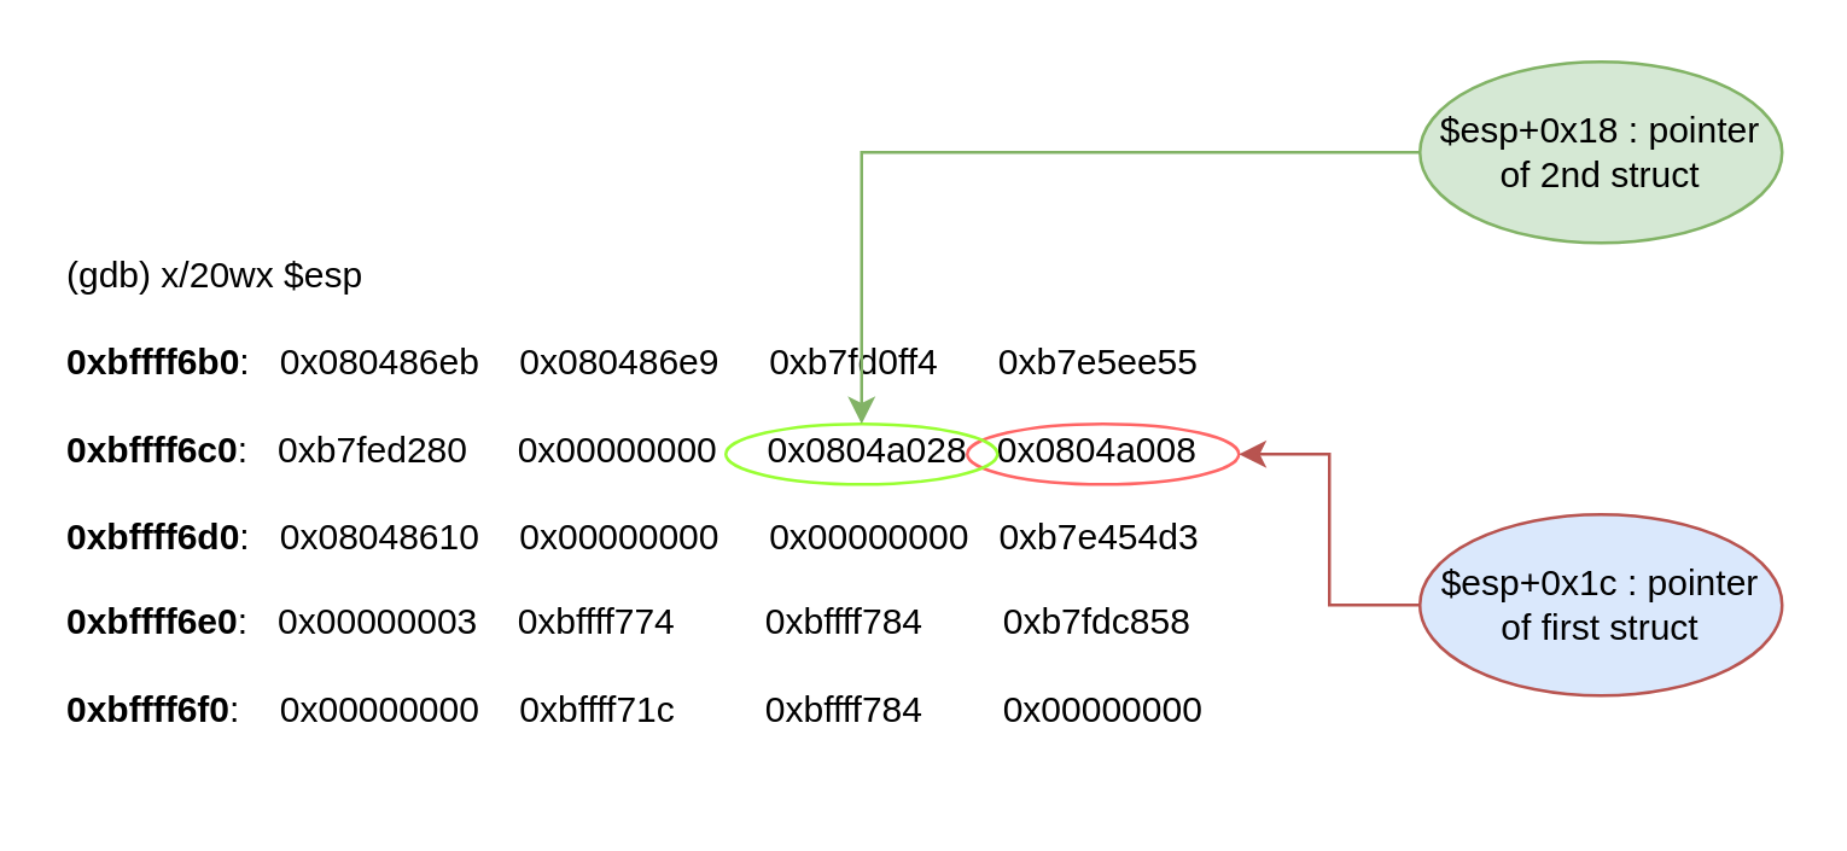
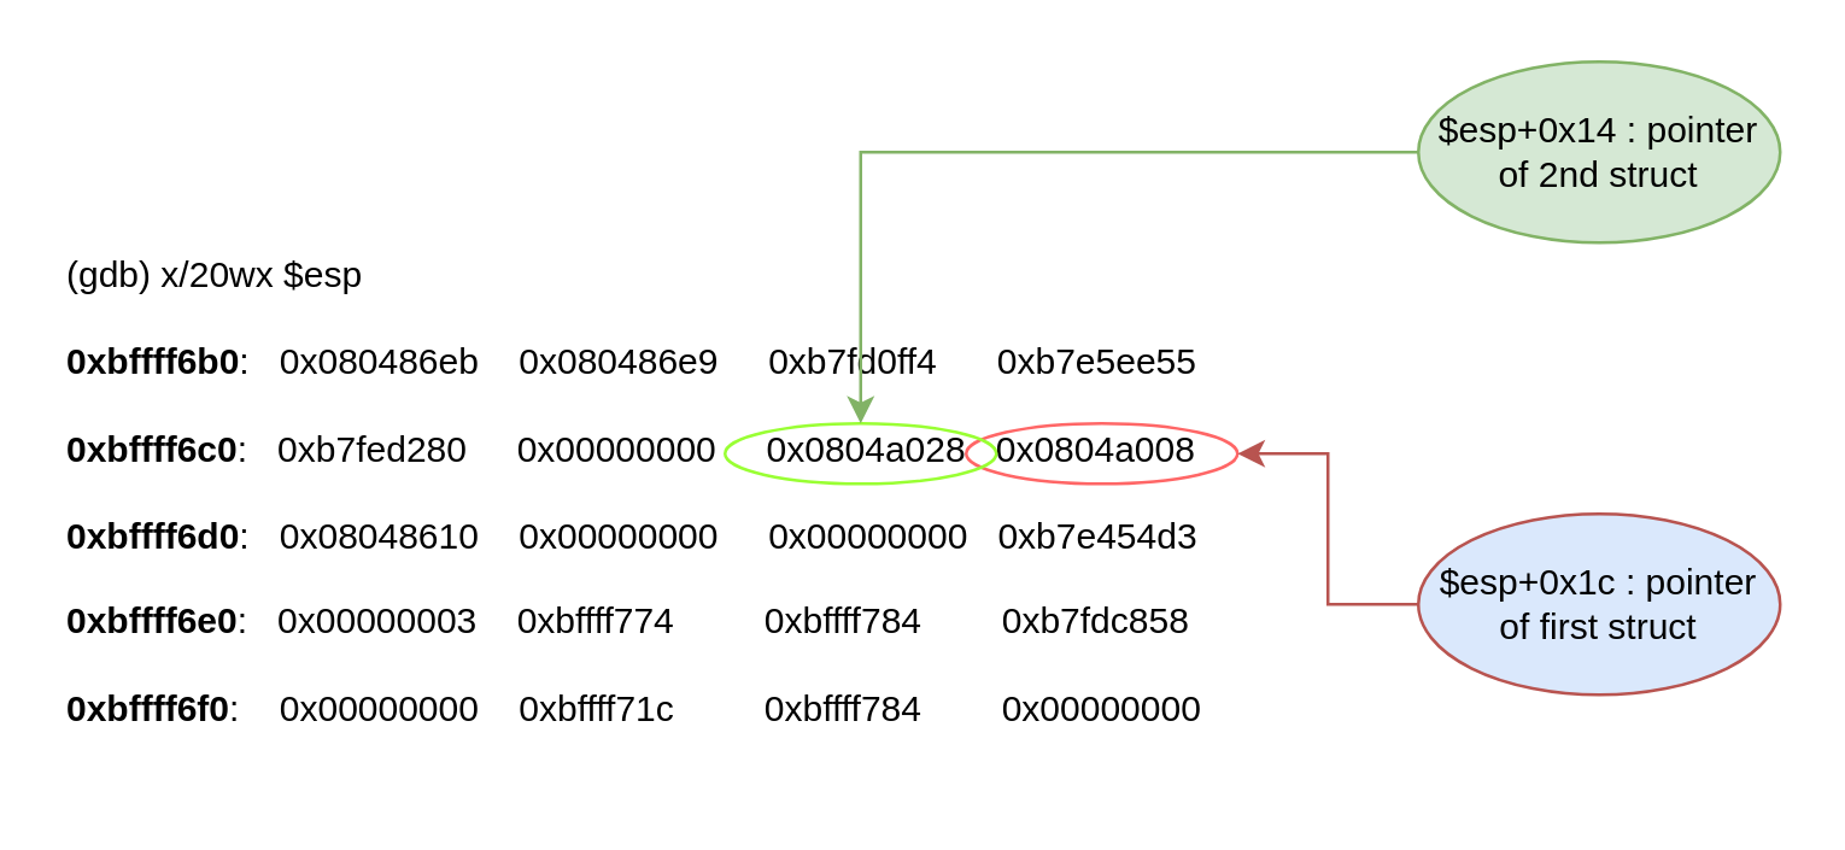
- <mxCell id="8" value="$esp+0x18 : pointer of 2nd struct" style="ellipse;whiteSpace=wrap;html=1;strokeColor=#82b366;fillColor=#d5e8d4;align=center;" vertex="1" parent="1"><mxGeometry x="470" y="20" width="120" height="60" as="geometry" /></mxCell>
+ <mxCell id="8" value="$esp+0x14 : pointer of 2nd struct" style="ellipse;whiteSpace=wrap;html=1;strokeColor=#82b366;fillColor=#d5e8d4;align=center;" vertex="1" parent="1"><mxGeometry x="470" y="20" width="120" height="60" as="geometry" /></mxCell>
